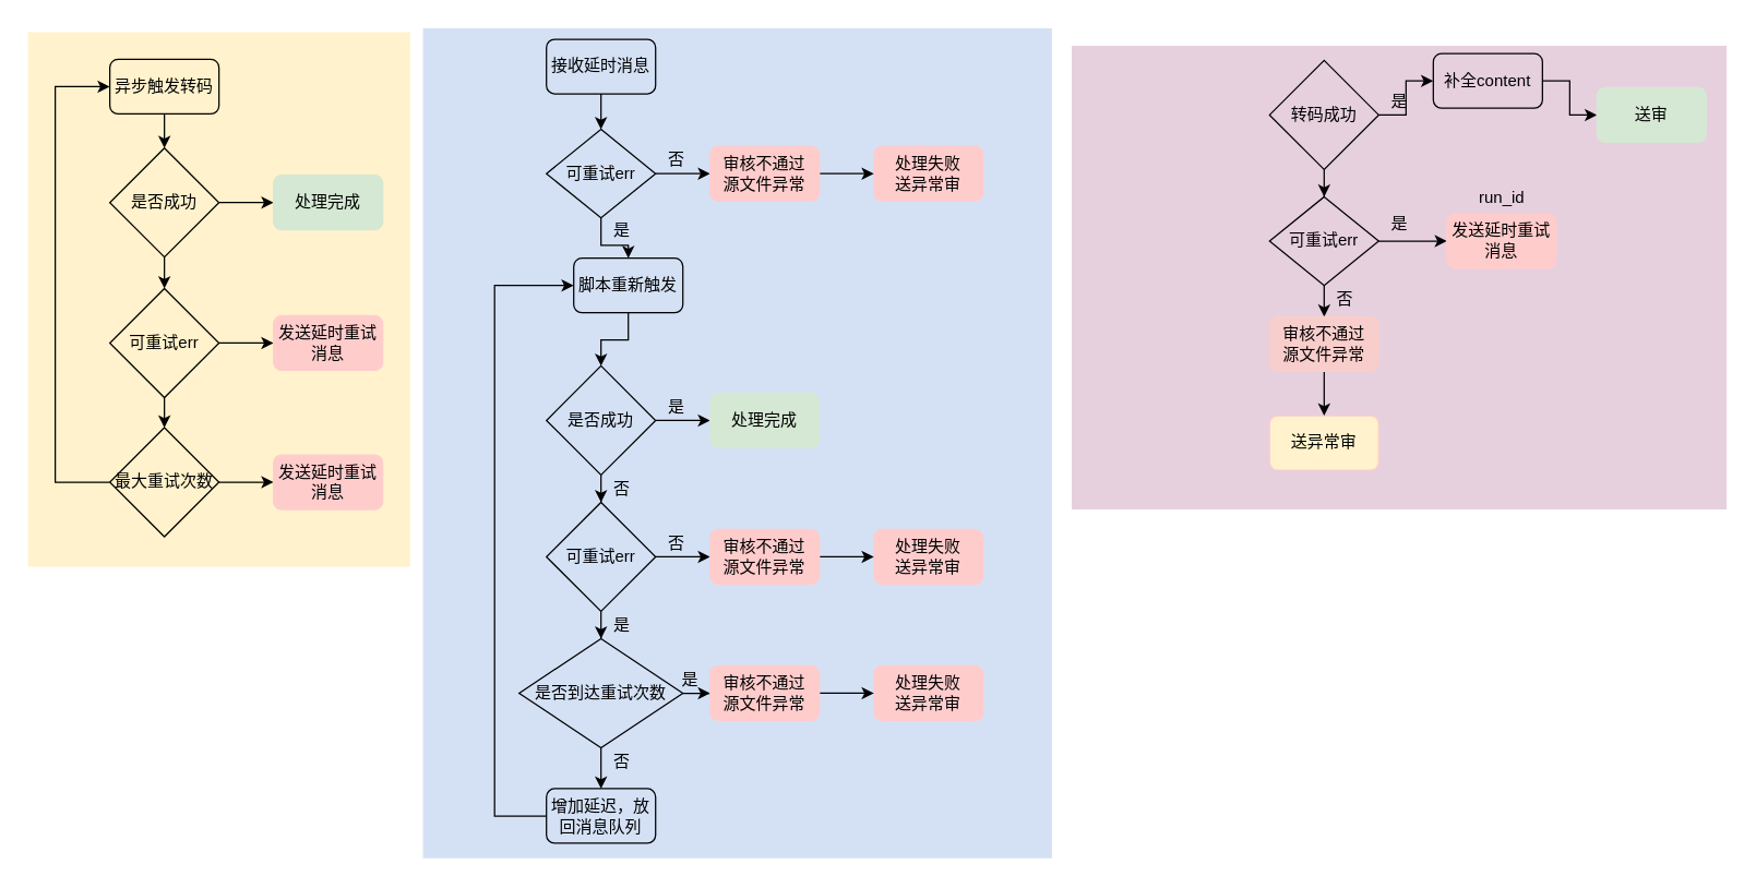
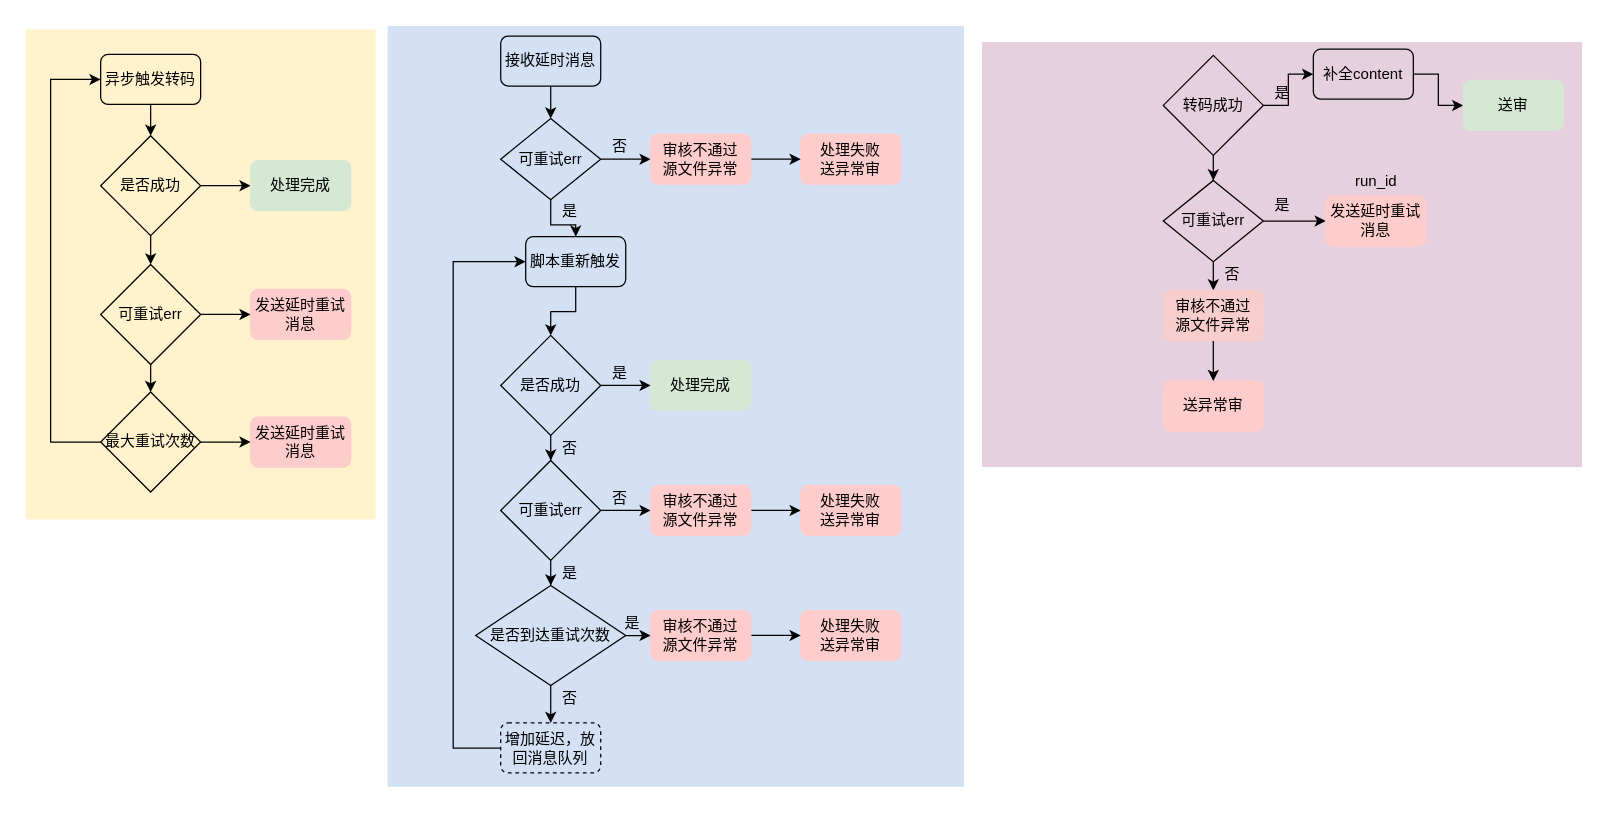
- <mxCell id="28" value="送异常审" style="rounded=1;whiteSpace=wrap;html=1;shadow=0;strokeColor=#FFCCCC;fillColor=#fff2cc;" vertex="1" parent="1"><mxGeometry x="930" y="304.25" width="80" height="40" as="geometry" /></mxCell>
+ <mxCell id="28" value="送异常审" style="rounded=1;whiteSpace=wrap;html=1;shadow=0;strokeColor=#FFCCCC;fillColor=#FFCCCC;" vertex="1" parent="1"><mxGeometry x="930" y="304.25" width="80" height="40" as="geometry" /></mxCell>
- <mxCell id="25" value="增加延迟，放回消息队列" style="rounded=1;whiteSpace=wrap;html=1;fillColor=none;" vertex="1" parent="1"><mxGeometry x="400" y="577.75" width="80" height="40" as="geometry" /></mxCell>
+ <mxCell id="25" value="增加延迟，放回消息队列" style="rounded=1;whiteSpace=wrap;html=1;fillColor=none;dashed=1;" vertex="1" parent="1"><mxGeometry x="400" y="577.75" width="80" height="40" as="geometry" /></mxCell>
